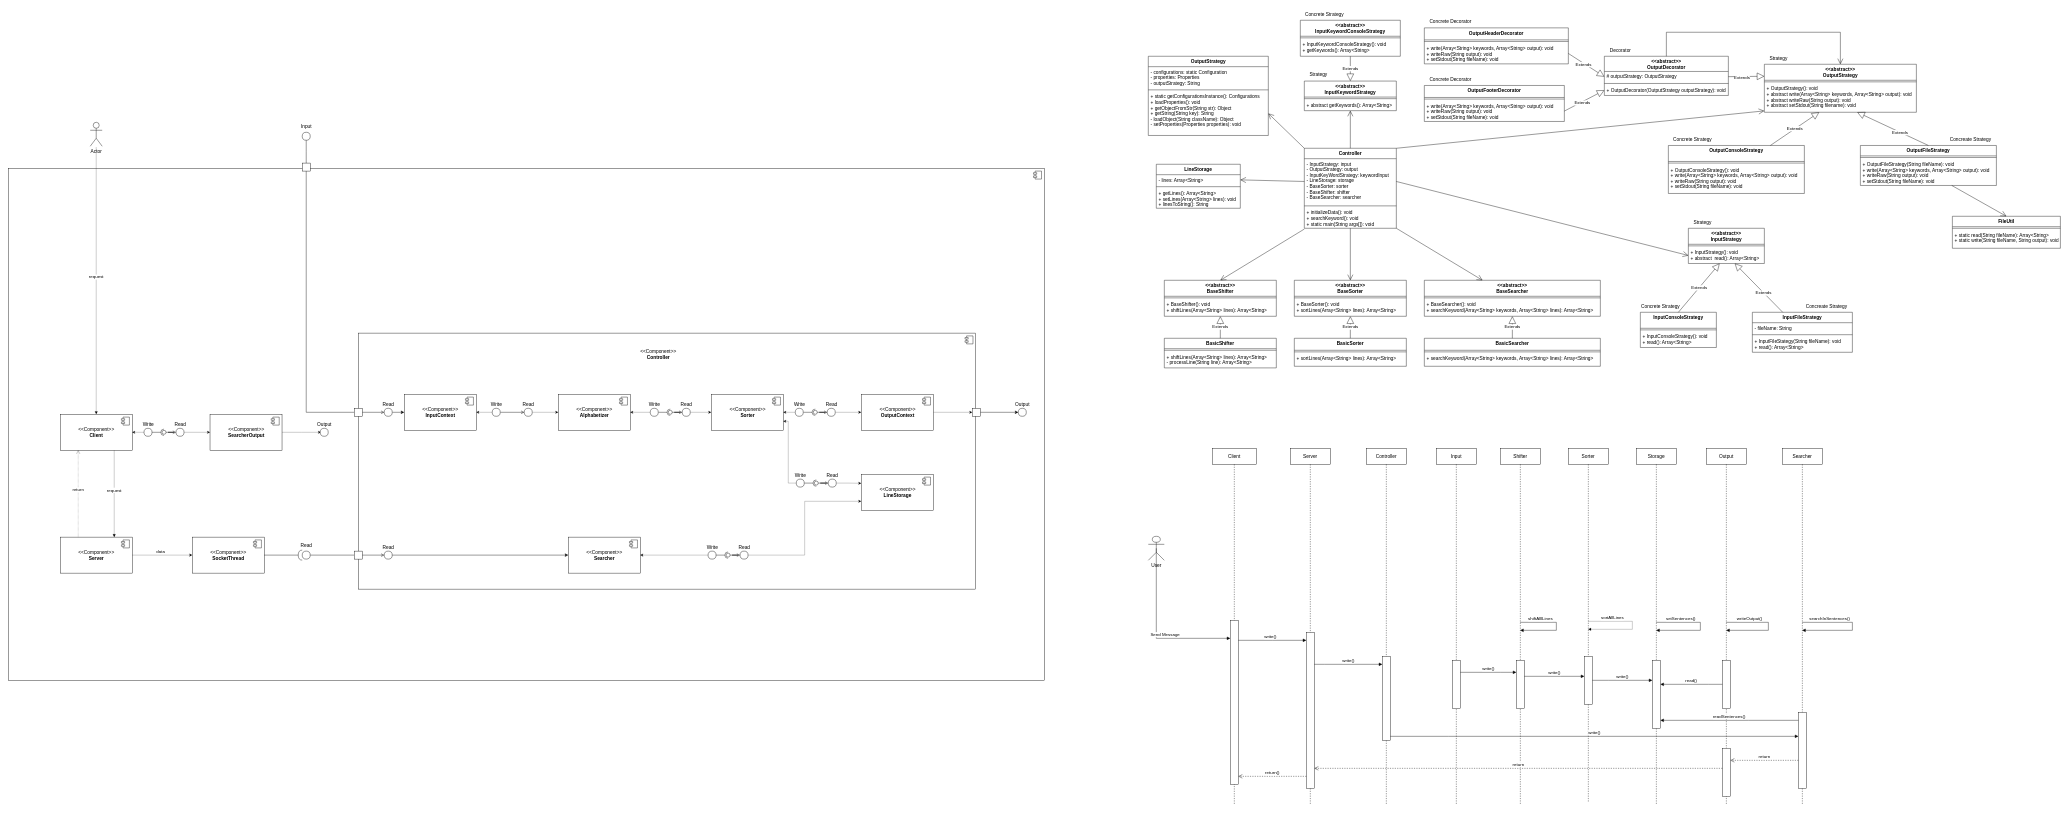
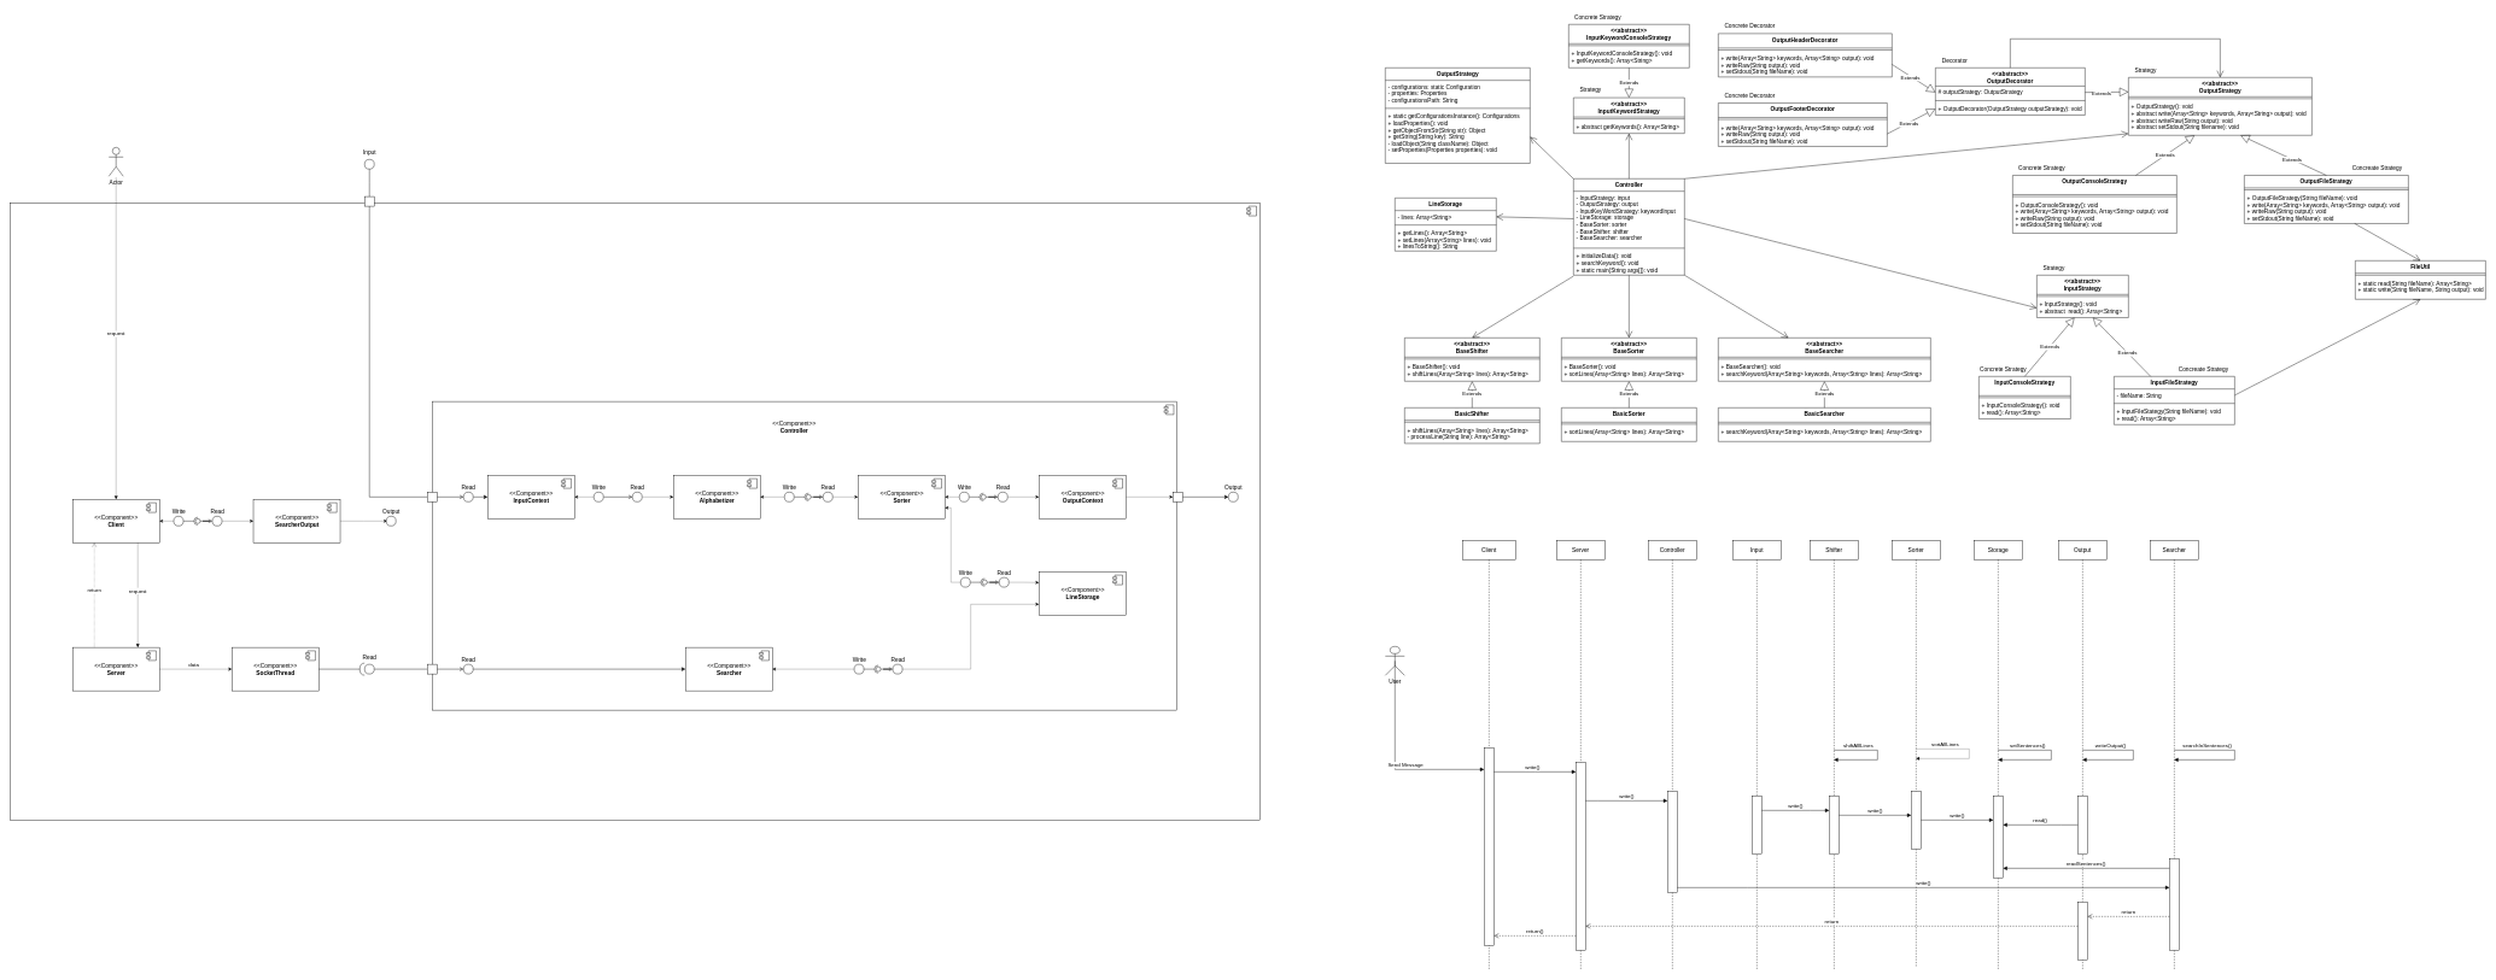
- <mxCell id="66" value="- configurations: static Configuration&#10;- properties: Properties&#10;- outputStrategy: String" style="text;strokeColor=none;fillColor=none;align=left;verticalAlign=top;spacingLeft=4;spacingRight=4;overflow=hidden;rotatable=0;points=[[0,0.5],[1,0.5]];portConstraint=eastwest;" parent="65" vertex="1"><mxGeometry y="26" width="300" height="54" as="geometry" /></mxCell>
+ <mxCell id="66" value="- configurations: static Configuration&#10;- properties: Properties&#10;- configurationsPath: String" style="text;strokeColor=none;fillColor=none;align=left;verticalAlign=top;spacingLeft=4;spacingRight=4;overflow=hidden;rotatable=0;points=[[0,0.5],[1,0.5]];portConstraint=eastwest;" parent="65" vertex="1"><mxGeometry y="26" width="300" height="54" as="geometry" /></mxCell>
+ <mxCell id="59" value="" style="endArrow=open;endFill=1;endSize=12;html=1;rounded=0;exitX=1;exitY=0.5;exitDx=0;exitDy=0;entryX=0.5;entryY=1;entryDx=0;entryDy=0;" parent="1" source="32" target="56" edge="1"><mxGeometry width="160" relative="1" as="geometry"><mxPoint x="4200" y="490" as="sourcePoint" /><mxPoint x="4360" y="490" as="targetPoint" /></mxGeometry></mxCell>
